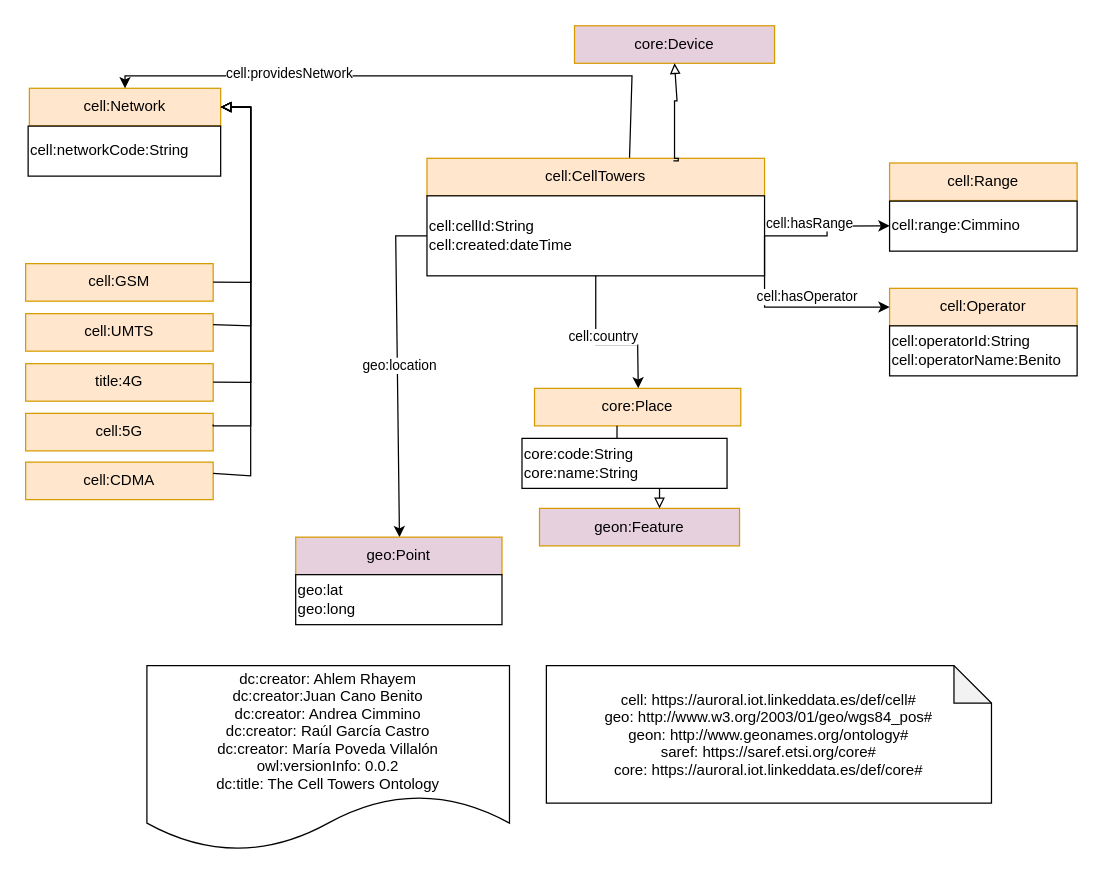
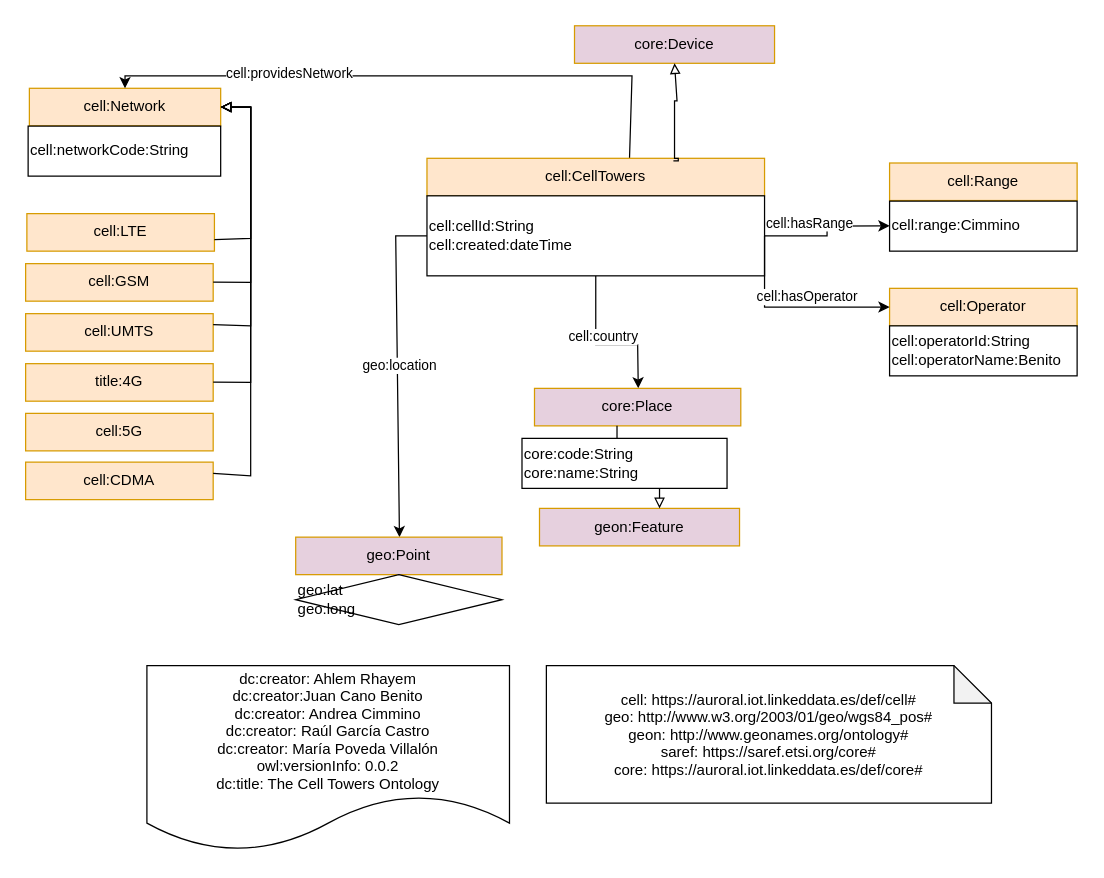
+ <mxCell id="30" value="cell:LTE" style="rounded=0;whiteSpace=wrap;html=1;snapToPoint=1;points=[[0.1,0],[0.2,0],[0.3,0],[0.4,0],[0.5,0],[0.6,0],[0.7,0],[0.8,0],[0.9,0],[0,0.1],[0,0.3],[0,0.5],[0,0.7],[0,0.9],[0.1,1],[0.2,1],[0.3,1],[0.4,1],[0.5,1],[0.6,1],[0.7,1],[0.8,1],[0.9,1],[1,0.1],[1,0.3],[1,0.5],[1,0.7],[1,0.9]];fillColor=#ffe6cc;strokeColor=#d79b00;shadow=0;" vertex="1" parent="1"><mxGeometry x="21" y="170.25" width="150" height="30" as="geometry" /></mxCell>
+ <mxCell id="36" style="edgeStyle=orthogonalEdgeStyle;rounded=0;orthogonalLoop=1;jettySize=auto;html=1;fontSize=11;endArrow=block;endFill=0;" edge="1" parent="1" source="30" target="2"><mxGeometry relative="1" as="geometry"><mxPoint x="250" y="194.25" as="sourcePoint" /><mxPoint x="284" y="280.25" as="targetPoint" /><Array as="points"><mxPoint x="200" y="190" /><mxPoint x="200" y="85" /></Array></mxGeometry></mxCell>
- <mxCell id="16" value="core:Place" style="rounded=0;whiteSpace=wrap;html=1;snapToPoint=1;points=[[0.1,0],[0.2,0],[0.3,0],[0.4,0],[0.5,0],[0.6,0],[0.7,0],[0.8,0],[0.9,0],[0,0.1],[0,0.3],[0,0.5],[0,0.7],[0,0.9],[0.1,1],[0.2,1],[0.3,1],[0.4,1],[0.5,1],[0.6,1],[0.7,1],[0.8,1],[0.9,1],[1,0.1],[1,0.3],[1,0.5],[1,0.7],[1,0.9]];fillColor=#ffe6cc;strokeColor=#d79b00;shadow=0;" parent="1" vertex="1"><mxGeometry x="427" y="310" width="165" height="30" as="geometry" /></mxCell>
+ <mxCell id="16" value="core:Place" style="rounded=0;whiteSpace=wrap;html=1;snapToPoint=1;points=[[0.1,0],[0.2,0],[0.3,0],[0.4,0],[0.5,0],[0.6,0],[0.7,0],[0.8,0],[0.9,0],[0,0.1],[0,0.3],[0,0.5],[0,0.7],[0,0.9],[0.1,1],[0.2,1],[0.3,1],[0.4,1],[0.5,1],[0.6,1],[0.7,1],[0.8,1],[0.9,1],[1,0.1],[1,0.3],[1,0.5],[1,0.7],[1,0.9]];fillColor=#E6D0DE;strokeColor=#d79b00;shadow=0;" parent="1" vertex="1"><mxGeometry x="427" y="310" width="165" height="30" as="geometry" /></mxCell>
- <mxCell id="40" style="edgeStyle=orthogonalEdgeStyle;rounded=0;orthogonalLoop=1;jettySize=auto;html=1;fontSize=11;endArrow=block;endFill=0;exitX=1;exitY=0.3;exitDx=0;exitDy=0;" edge="1" parent="1" source="34" target="2"><mxGeometry relative="1" as="geometry"><mxPoint x="176" y="340" as="sourcePoint" /><mxPoint x="182" y="120" as="targetPoint" /><Array as="points"><mxPoint x="170" y="340" /><mxPoint x="200" y="340" /><mxPoint x="200" y="85" /></Array></mxGeometry></mxCell>
- <mxCell id="22" value="&lt;span&gt;geo:lat&lt;br&gt;geo:long&lt;br&gt;&lt;/span&gt;" style="rounded=0;whiteSpace=wrap;html=1;snapToPoint=1;points=[[0.1,0],[0.2,0],[0.3,0],[0.4,0],[0.5,0],[0.6,0],[0.7,0],[0.8,0],[0.9,0],[0,0.1],[0,0.3],[0,0.5],[0,0.7],[0,0.9],[0.1,1],[0.2,1],[0.3,1],[0.4,1],[0.5,1],[0.6,1],[0.7,1],[0.8,1],[0.9,1],[1,0.1],[1,0.3],[1,0.5],[1,0.7],[1,0.9]];align=left;" parent="1" vertex="1"><mxGeometry x="236" y="459" width="165" height="40" as="geometry" /></mxCell>
+ <mxCell id="22" value="&lt;span&gt;geo:lat&lt;br&gt;geo:long&lt;br&gt;&lt;/span&gt;" style="rhombus;whiteSpace=wrap;html=1;snapToPoint=1;points=[[0.1,0],[0.2,0],[0.3,0],[0.4,0],[0.5,0],[0.6,0],[0.7,0],[0.8,0],[0.9,0],[0,0.1],[0,0.3],[0,0.5],[0,0.7],[0,0.9],[0.1,1],[0.2,1],[0.3,1],[0.4,1],[0.5,1],[0.6,1],[0.7,1],[0.8,1],[0.9,1],[1,0.1],[1,0.3],[1,0.5],[1,0.7],[1,0.9]];align=left;" parent="1" vertex="1"><mxGeometry x="236" y="459" width="165" height="40" as="geometry" /></mxCell>
